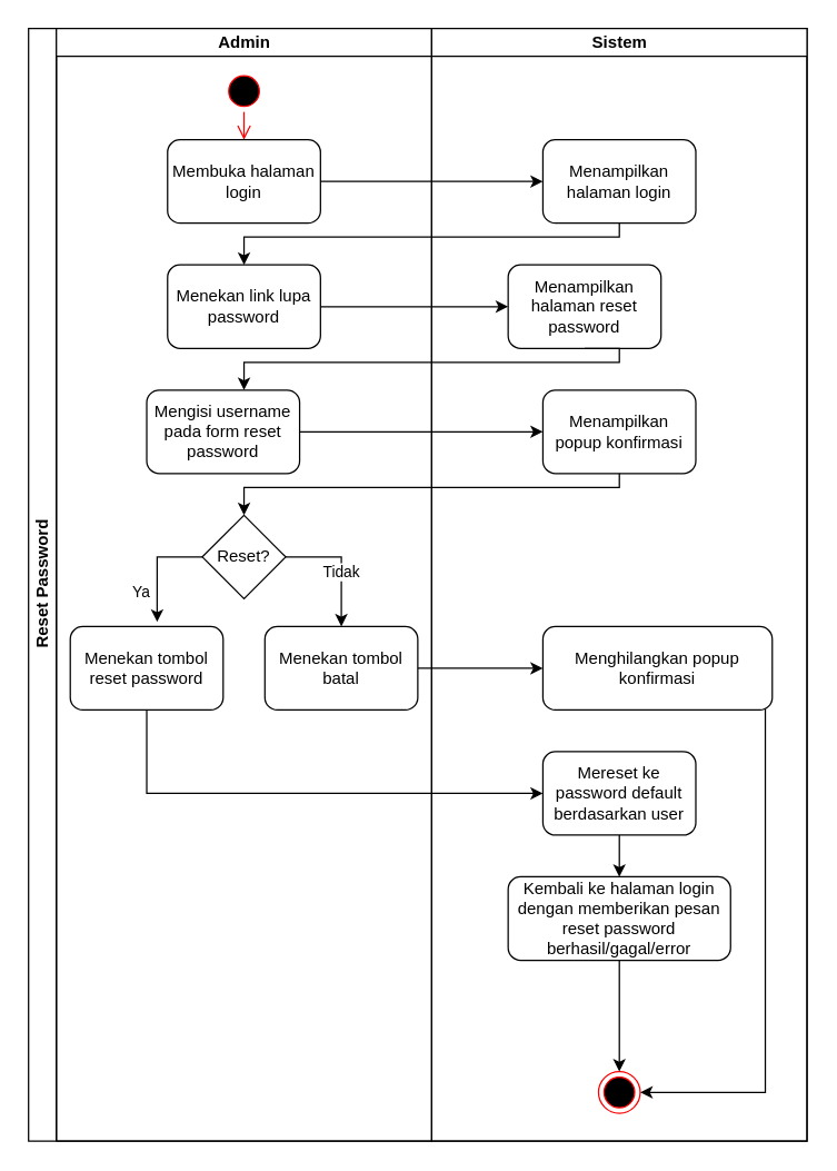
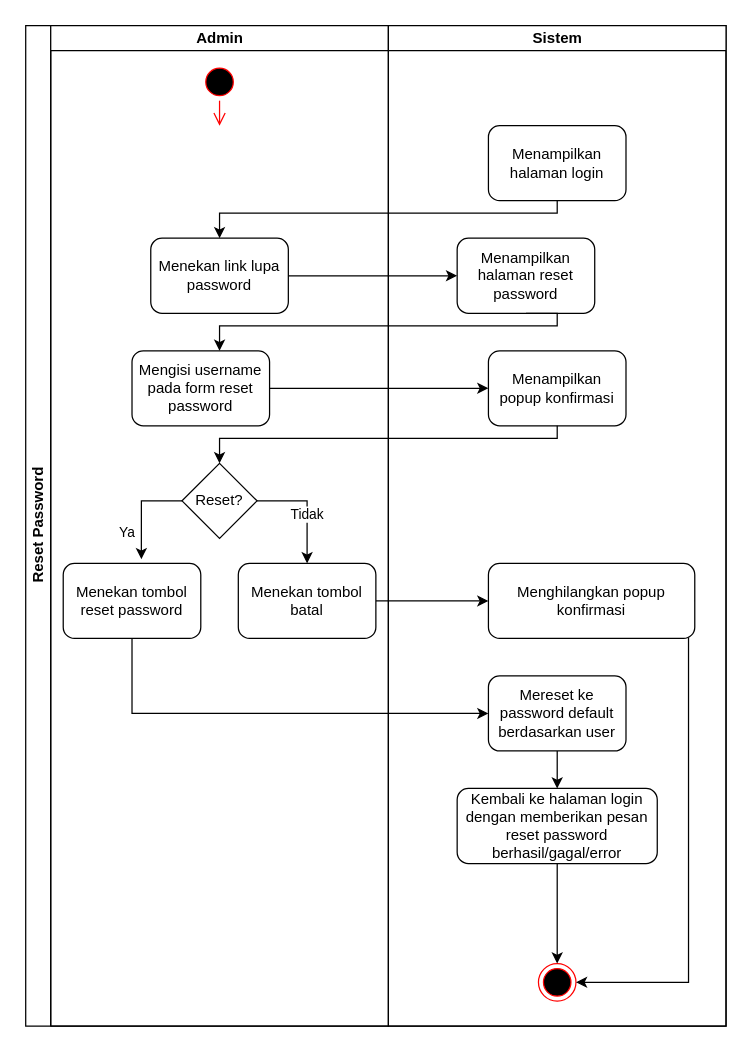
- <mxCell id="15" value="Membuka halaman login" style="rounded=1;whiteSpace=wrap;html=1;" parent="4" vertex="1"><mxGeometry x="80" y="80" width="110" height="60" as="geometry" /></mxCell>
- <mxCell id="28" style="edgeStyle=orthogonalEdgeStyle;rounded=0;orthogonalLoop=1;jettySize=auto;html=1;" parent="2" source="15" target="21" edge="1"><mxGeometry relative="1" as="geometry" /></mxCell>
